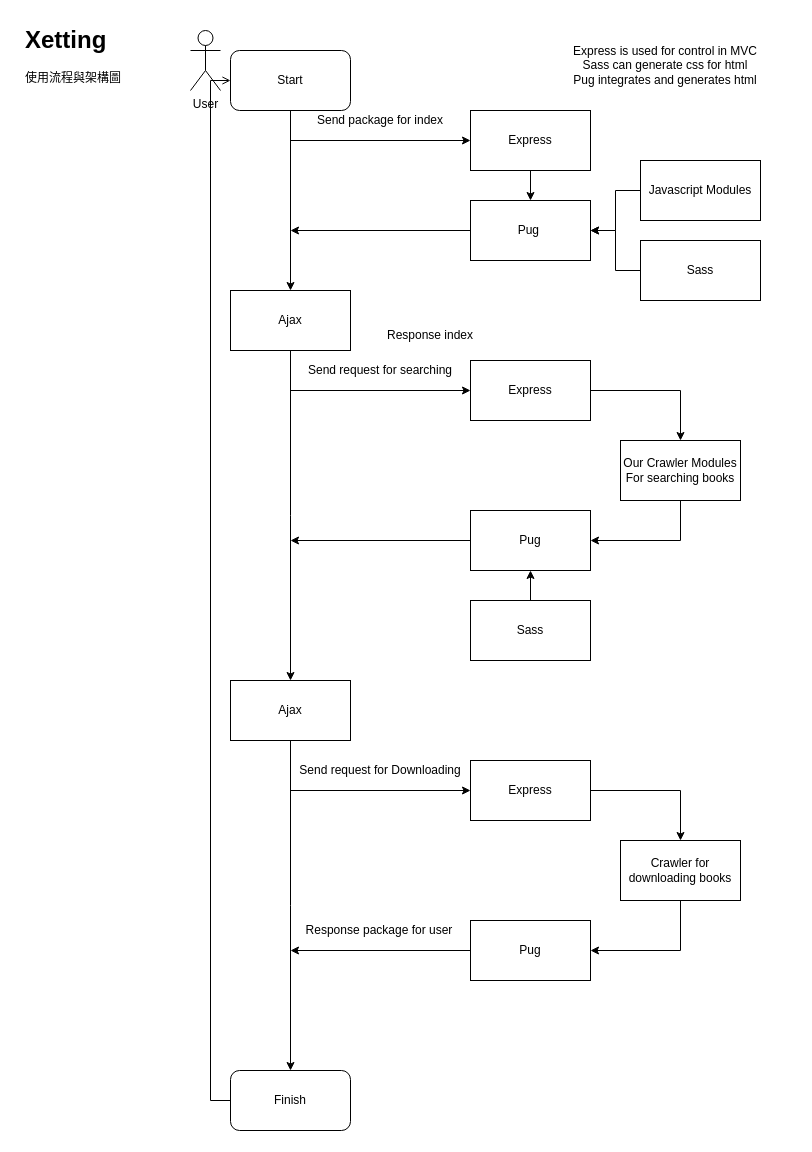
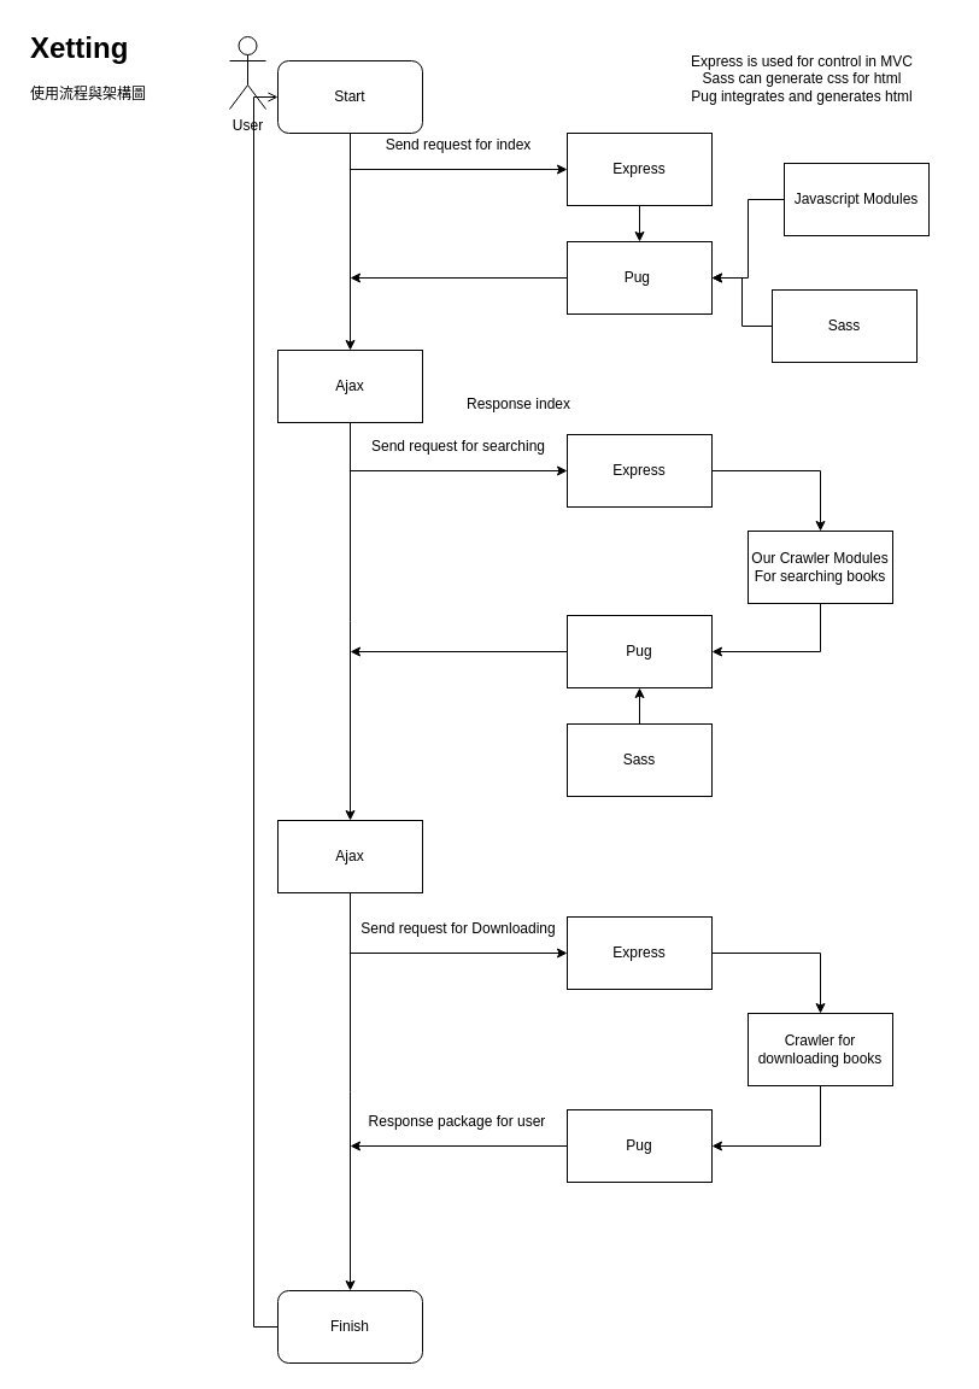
- <mxCell id="8" value="Send package for index" style="text;html=1;strokeColor=none;fillColor=none;align=center;verticalAlign=middle;whiteSpace=wrap;rounded=0;" vertex="1" parent="1"><mxGeometry x="310" y="110" width="140" height="20" as="geometry" /></mxCell>
+ <mxCell id="8" value="Send request for index" style="text;html=1;strokeColor=none;fillColor=none;align=center;verticalAlign=middle;whiteSpace=wrap;rounded=0;" vertex="1" parent="1"><mxGeometry x="310" y="110" width="140" height="20" as="geometry" /></mxCell>
- <mxCell id="13" value="Javascript Modules" style="rounded=0;whiteSpace=wrap;html=1;" vertex="1" parent="1"><mxGeometry x="640" y="160" width="120" height="60" as="geometry" /></mxCell>
+ <mxCell id="13" value="Javascript Modules" style="rounded=0;whiteSpace=wrap;html=1;" vertex="1" parent="1"><mxGeometry x="650" y="135" width="120" height="60" as="geometry" /></mxCell>
